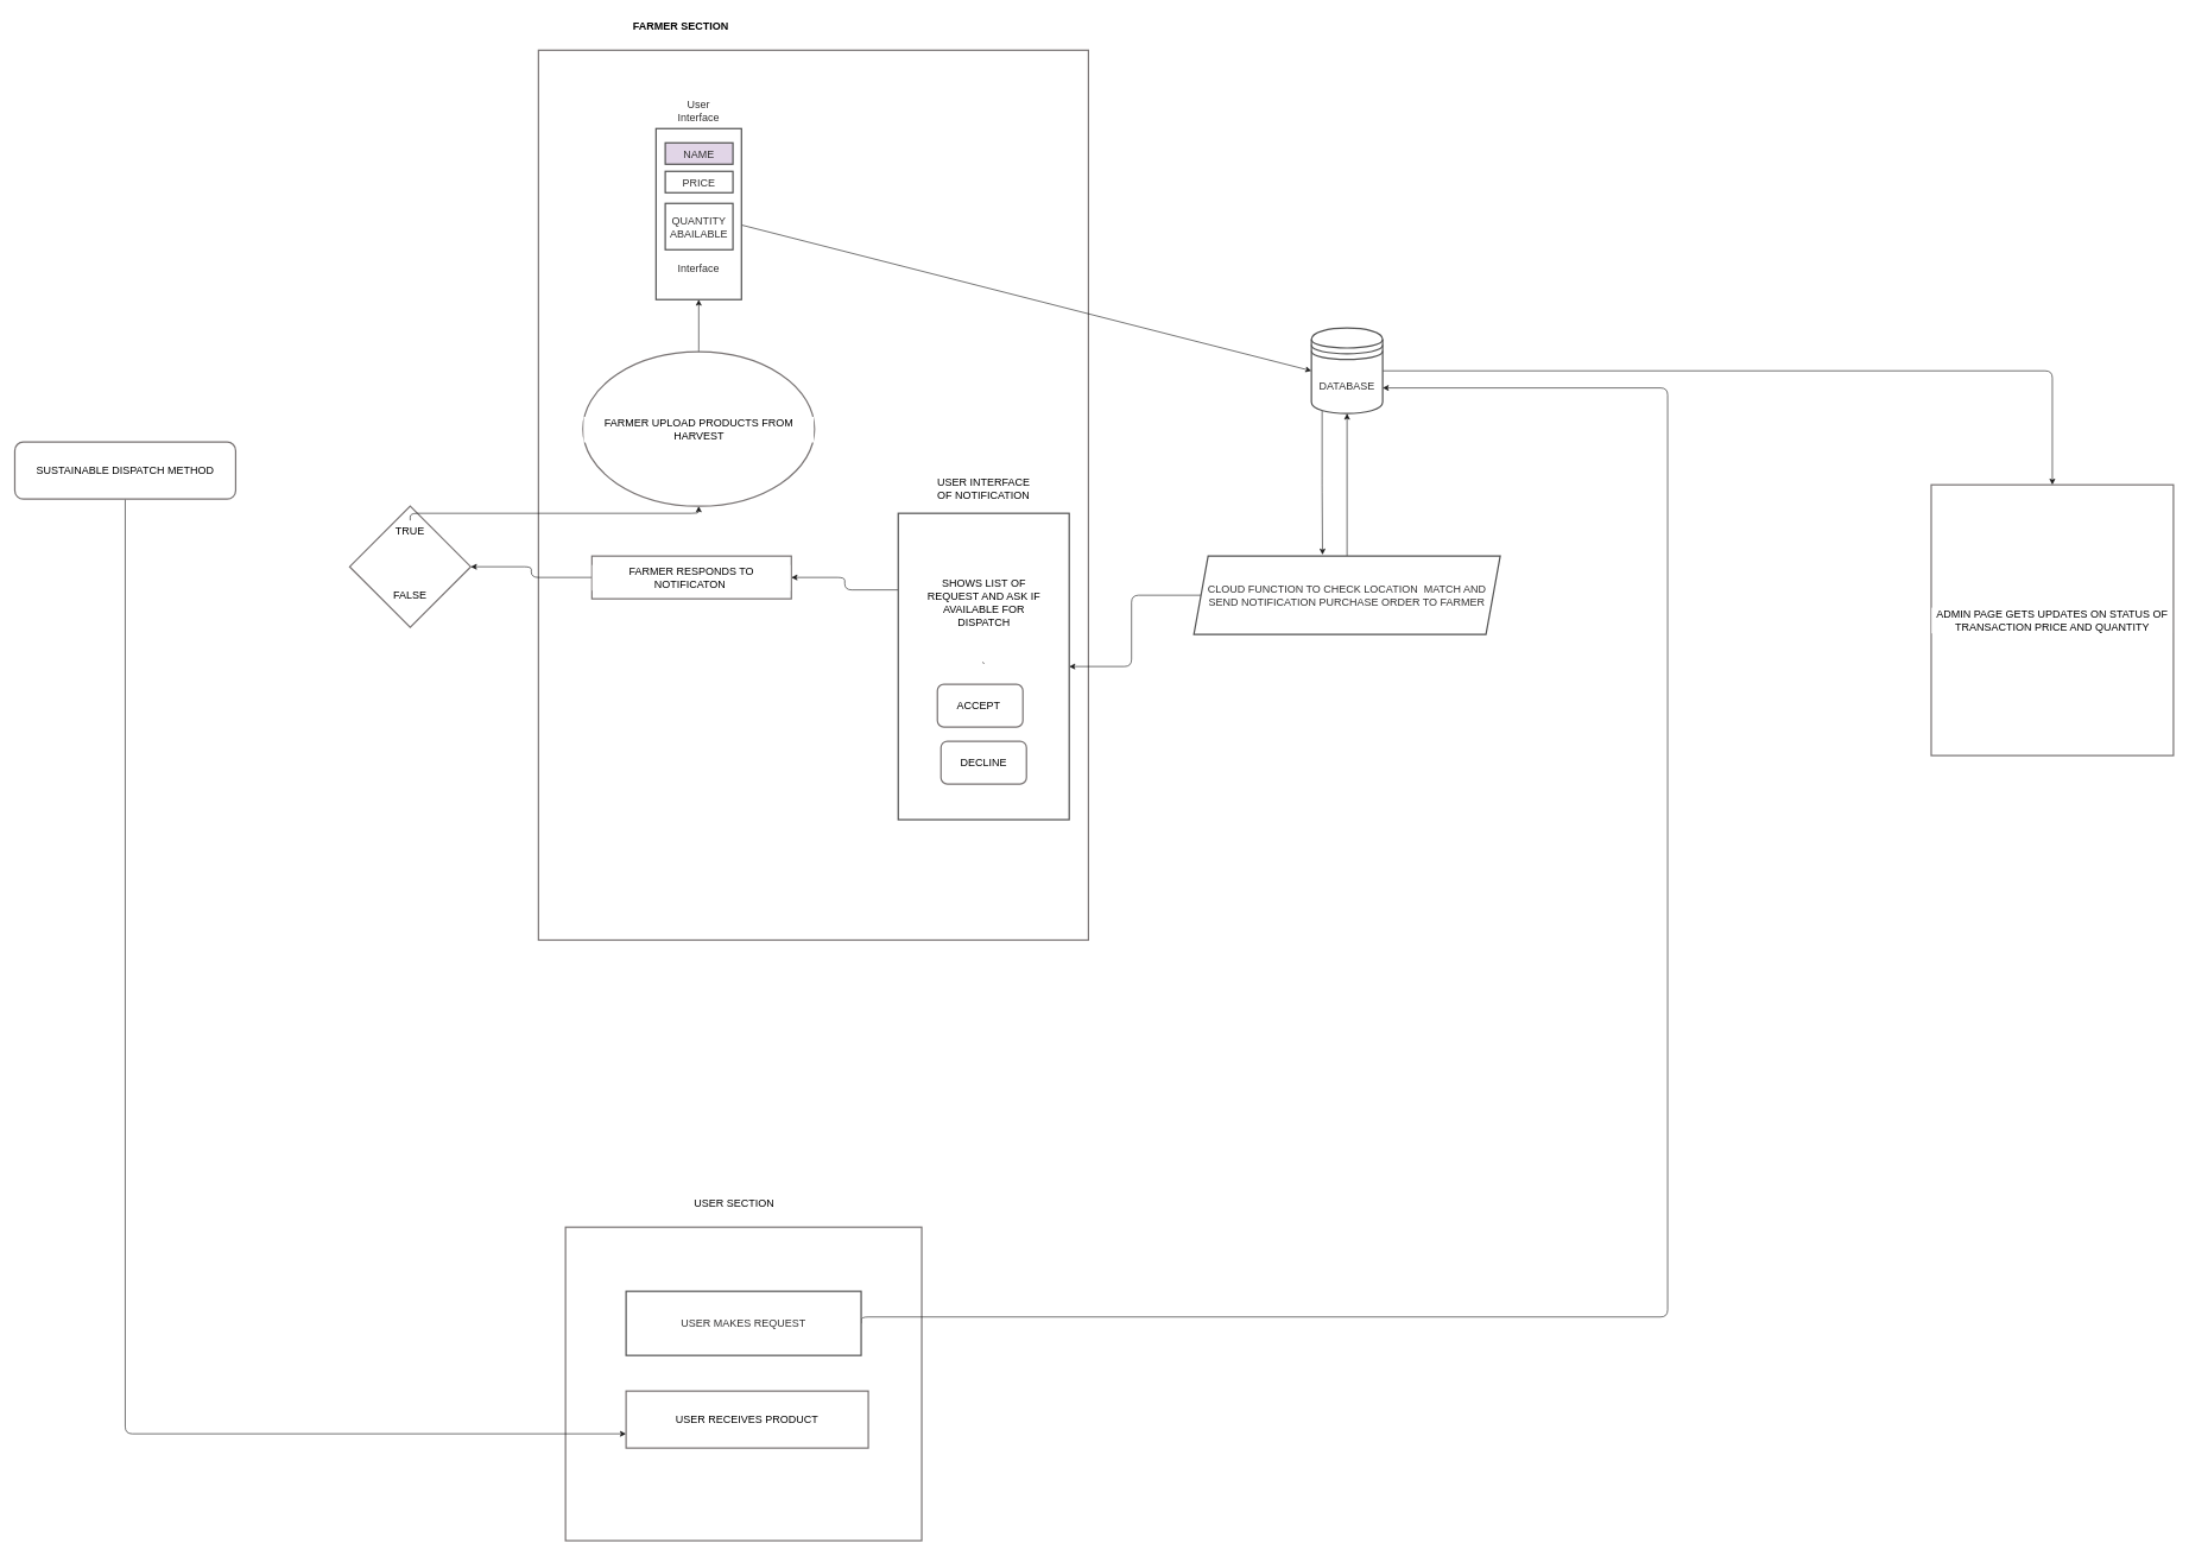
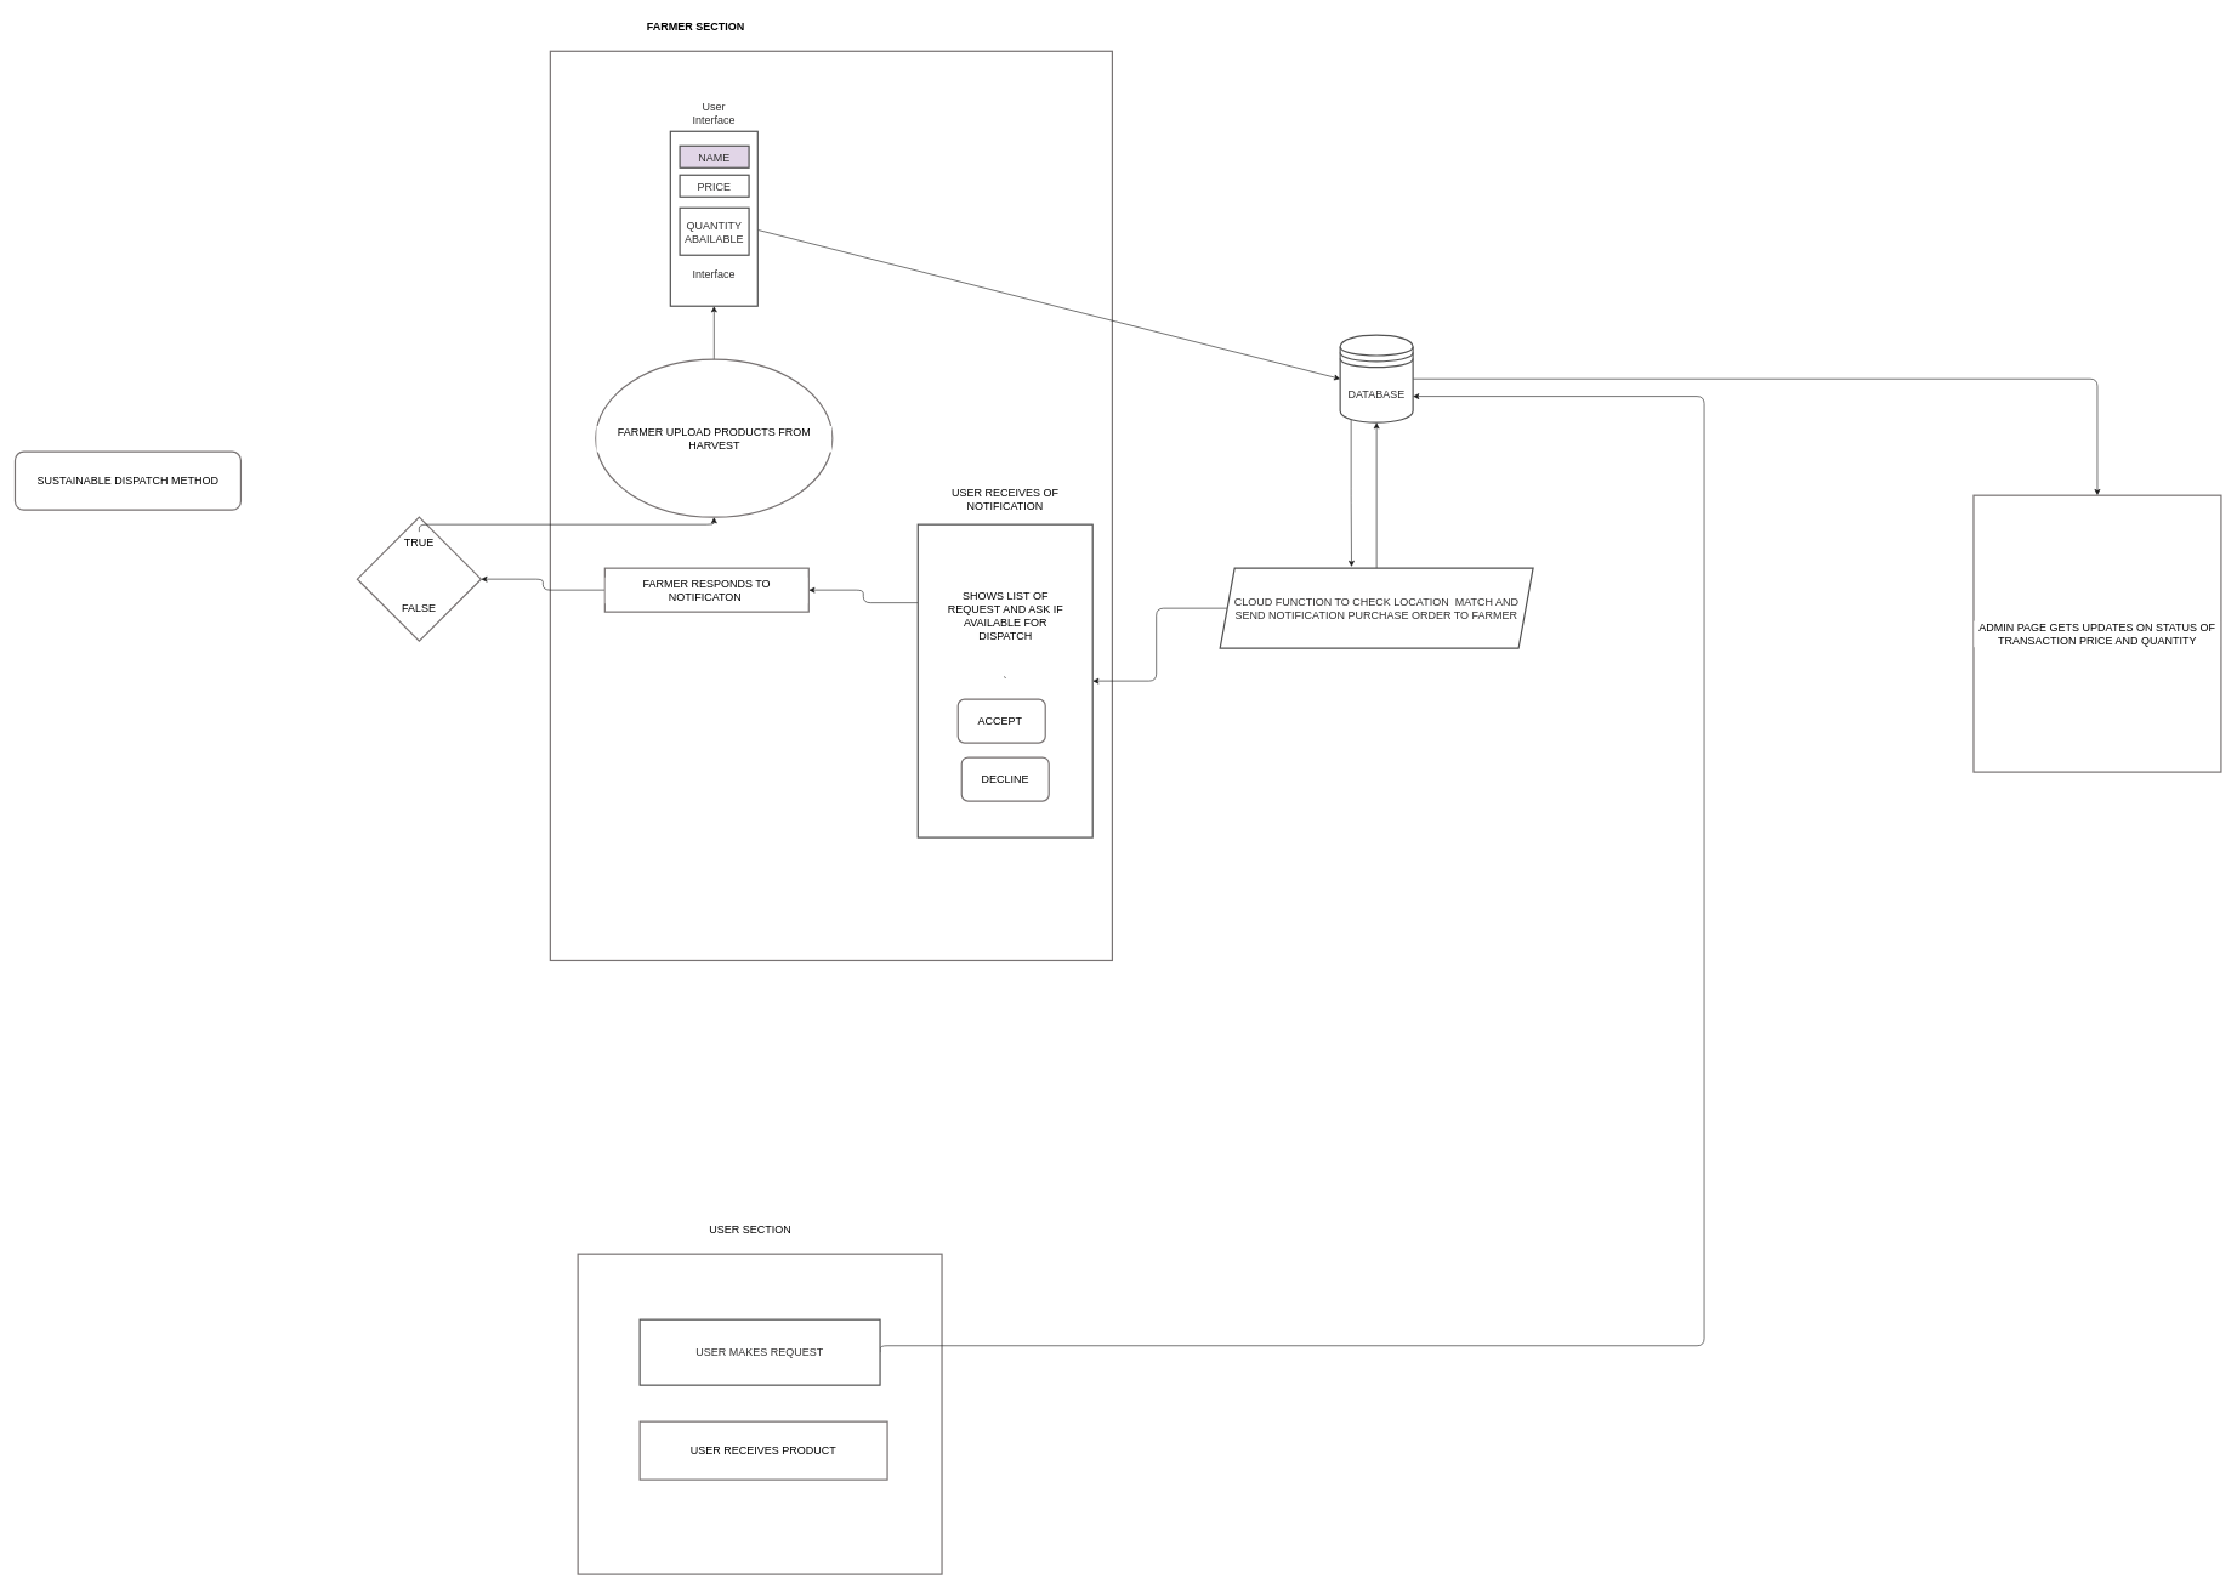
- <mxCell id="26" value="USER INTERFACE OF NOTIFICATION" style="text;html=1;strokeColor=none;fillColor=none;align=center;verticalAlign=middle;whiteSpace=wrap;rounded=0;labelBackgroundColor=#FFFFFF;strokeWidth=2;fontSize=15;fontColor=#000000;" parent="1" vertex="1"><mxGeometry x="1305" y="670" width="150" height="30" as="geometry" /></mxCell>
+ <mxCell id="26" value="USER RECEIVES OF NOTIFICATION" style="text;html=1;strokeColor=none;fillColor=none;align=center;verticalAlign=middle;whiteSpace=wrap;rounded=0;labelBackgroundColor=#FFFFFF;strokeWidth=2;fontSize=15;fontColor=#000000;" parent="1" vertex="1"><mxGeometry x="1305" y="670" width="150" height="30" as="geometry" /></mxCell>
- <mxCell id="34" style="edgeStyle=orthogonalEdgeStyle;rounded=1;html=1;exitX=0.5;exitY=1;exitDx=0;exitDy=0;entryX=0;entryY=0.75;entryDx=0;entryDy=0;strokeColor=#1A1A1A;fontSize=15;fontColor=#000000;" parent="1" source="35" target="37" edge="1"><mxGeometry relative="1" as="geometry" /></mxCell>
